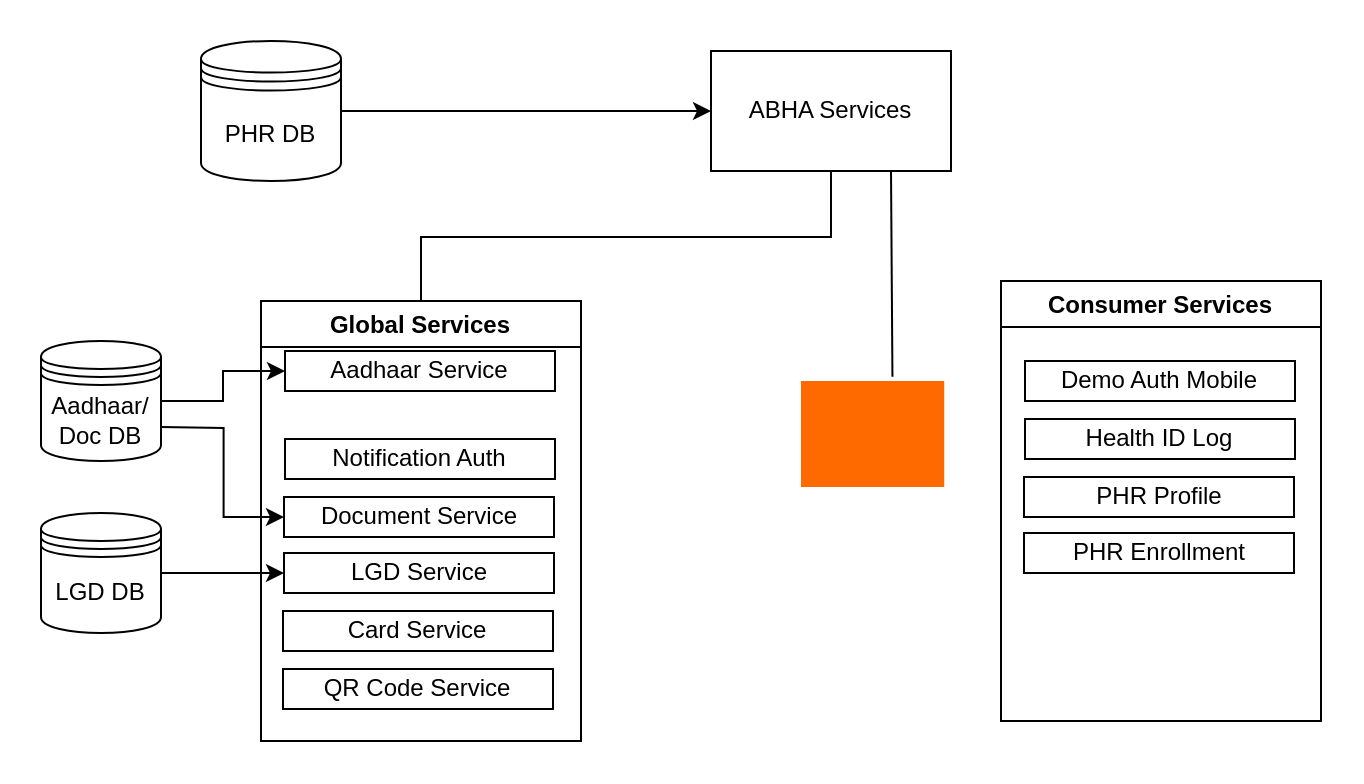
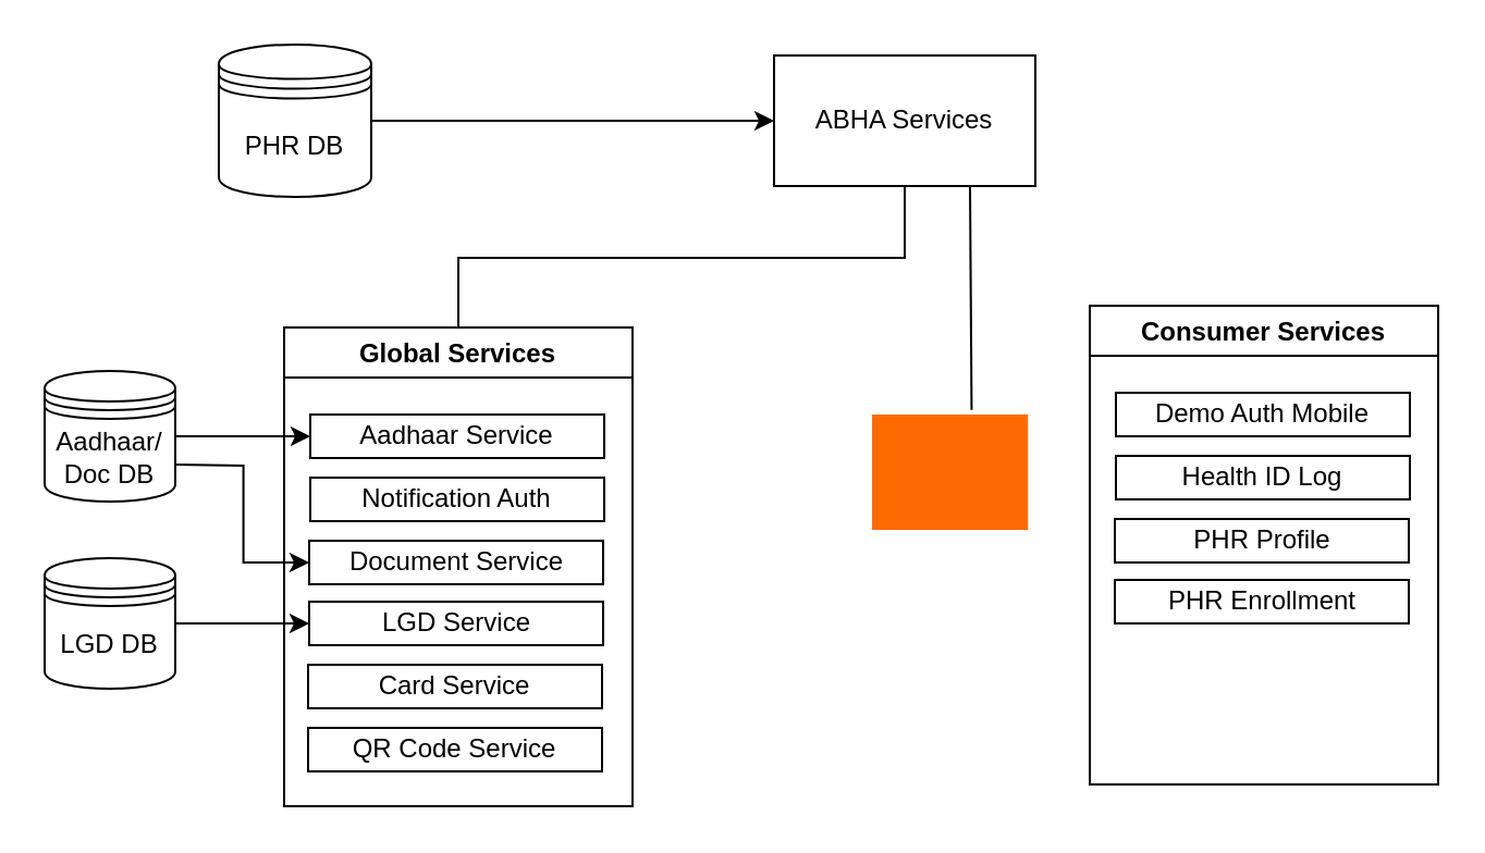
- <mxCell id="7" value="Aadhaar Service" style="whiteSpace=wrap;html=1;align=center;treeFolding=1;treeMoving=1;newEdgeStyle={&quot;edgeStyle&quot;:&quot;elbowEdgeStyle&quot;,&quot;startArrow&quot;:&quot;none&quot;,&quot;endArrow&quot;:&quot;none&quot;};" vertex="1" parent="6"><mxGeometry x="12" y="25" width="135" height="20" as="geometry" /></mxCell>
+ <mxCell id="7" value="Aadhaar Service" style="whiteSpace=wrap;html=1;align=center;treeFolding=1;treeMoving=1;newEdgeStyle={&quot;edgeStyle&quot;:&quot;elbowEdgeStyle&quot;,&quot;startArrow&quot;:&quot;none&quot;,&quot;endArrow&quot;:&quot;none&quot;};" vertex="1" parent="6"><mxGeometry x="12" y="40" width="135" height="20" as="geometry" /></mxCell>
